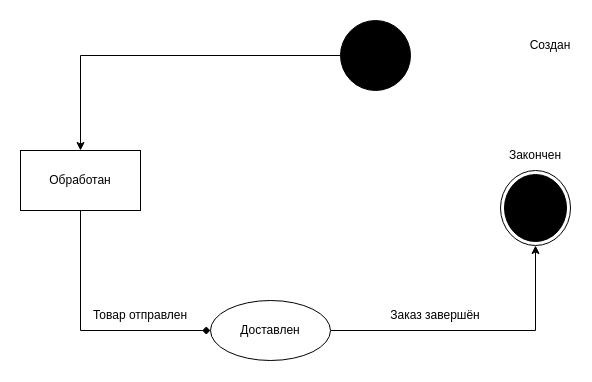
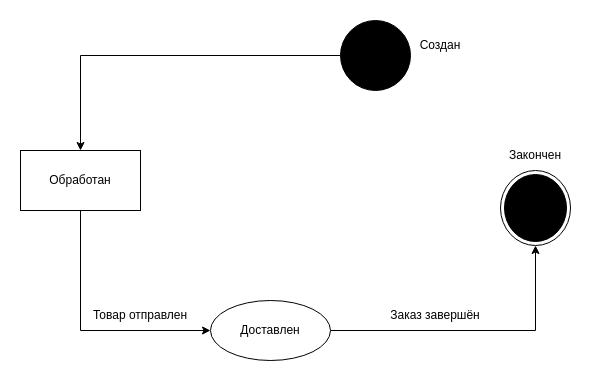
- <mxCell id="11" value="Создан" style="text;html=1;align=center;verticalAlign=middle;whiteSpace=wrap;rounded=0;" vertex="1" parent="1"><mxGeometry x="520" y="30" width="60" height="30" as="geometry" /></mxCell>
+ <mxCell id="11" value="Создан" style="text;html=1;align=center;verticalAlign=middle;whiteSpace=wrap;rounded=0;" vertex="1" parent="1"><mxGeometry x="410" y="30" width="60" height="30" as="geometry" /></mxCell>
- <mxCell id="4" style="edgeStyle=orthogonalEdgeStyle;rounded=0;orthogonalLoop=1;jettySize=auto;html=1;entryX=0;entryY=0.5;entryDx=0;entryDy=0;endArrow=diamond;" edge="1" parent="1" source="5" target="3"><mxGeometry relative="1" as="geometry"><Array as="points"><mxPoint x="210" y="330" /></Array></mxGeometry></mxCell>
+ <mxCell id="4" style="edgeStyle=orthogonalEdgeStyle;rounded=0;orthogonalLoop=1;jettySize=auto;html=1;entryX=0;entryY=0.5;entryDx=0;entryDy=0;" edge="1" parent="1" source="5" target="3"><mxGeometry relative="1" as="geometry"><Array as="points"><mxPoint x="210" y="330" /></Array></mxGeometry></mxCell>
